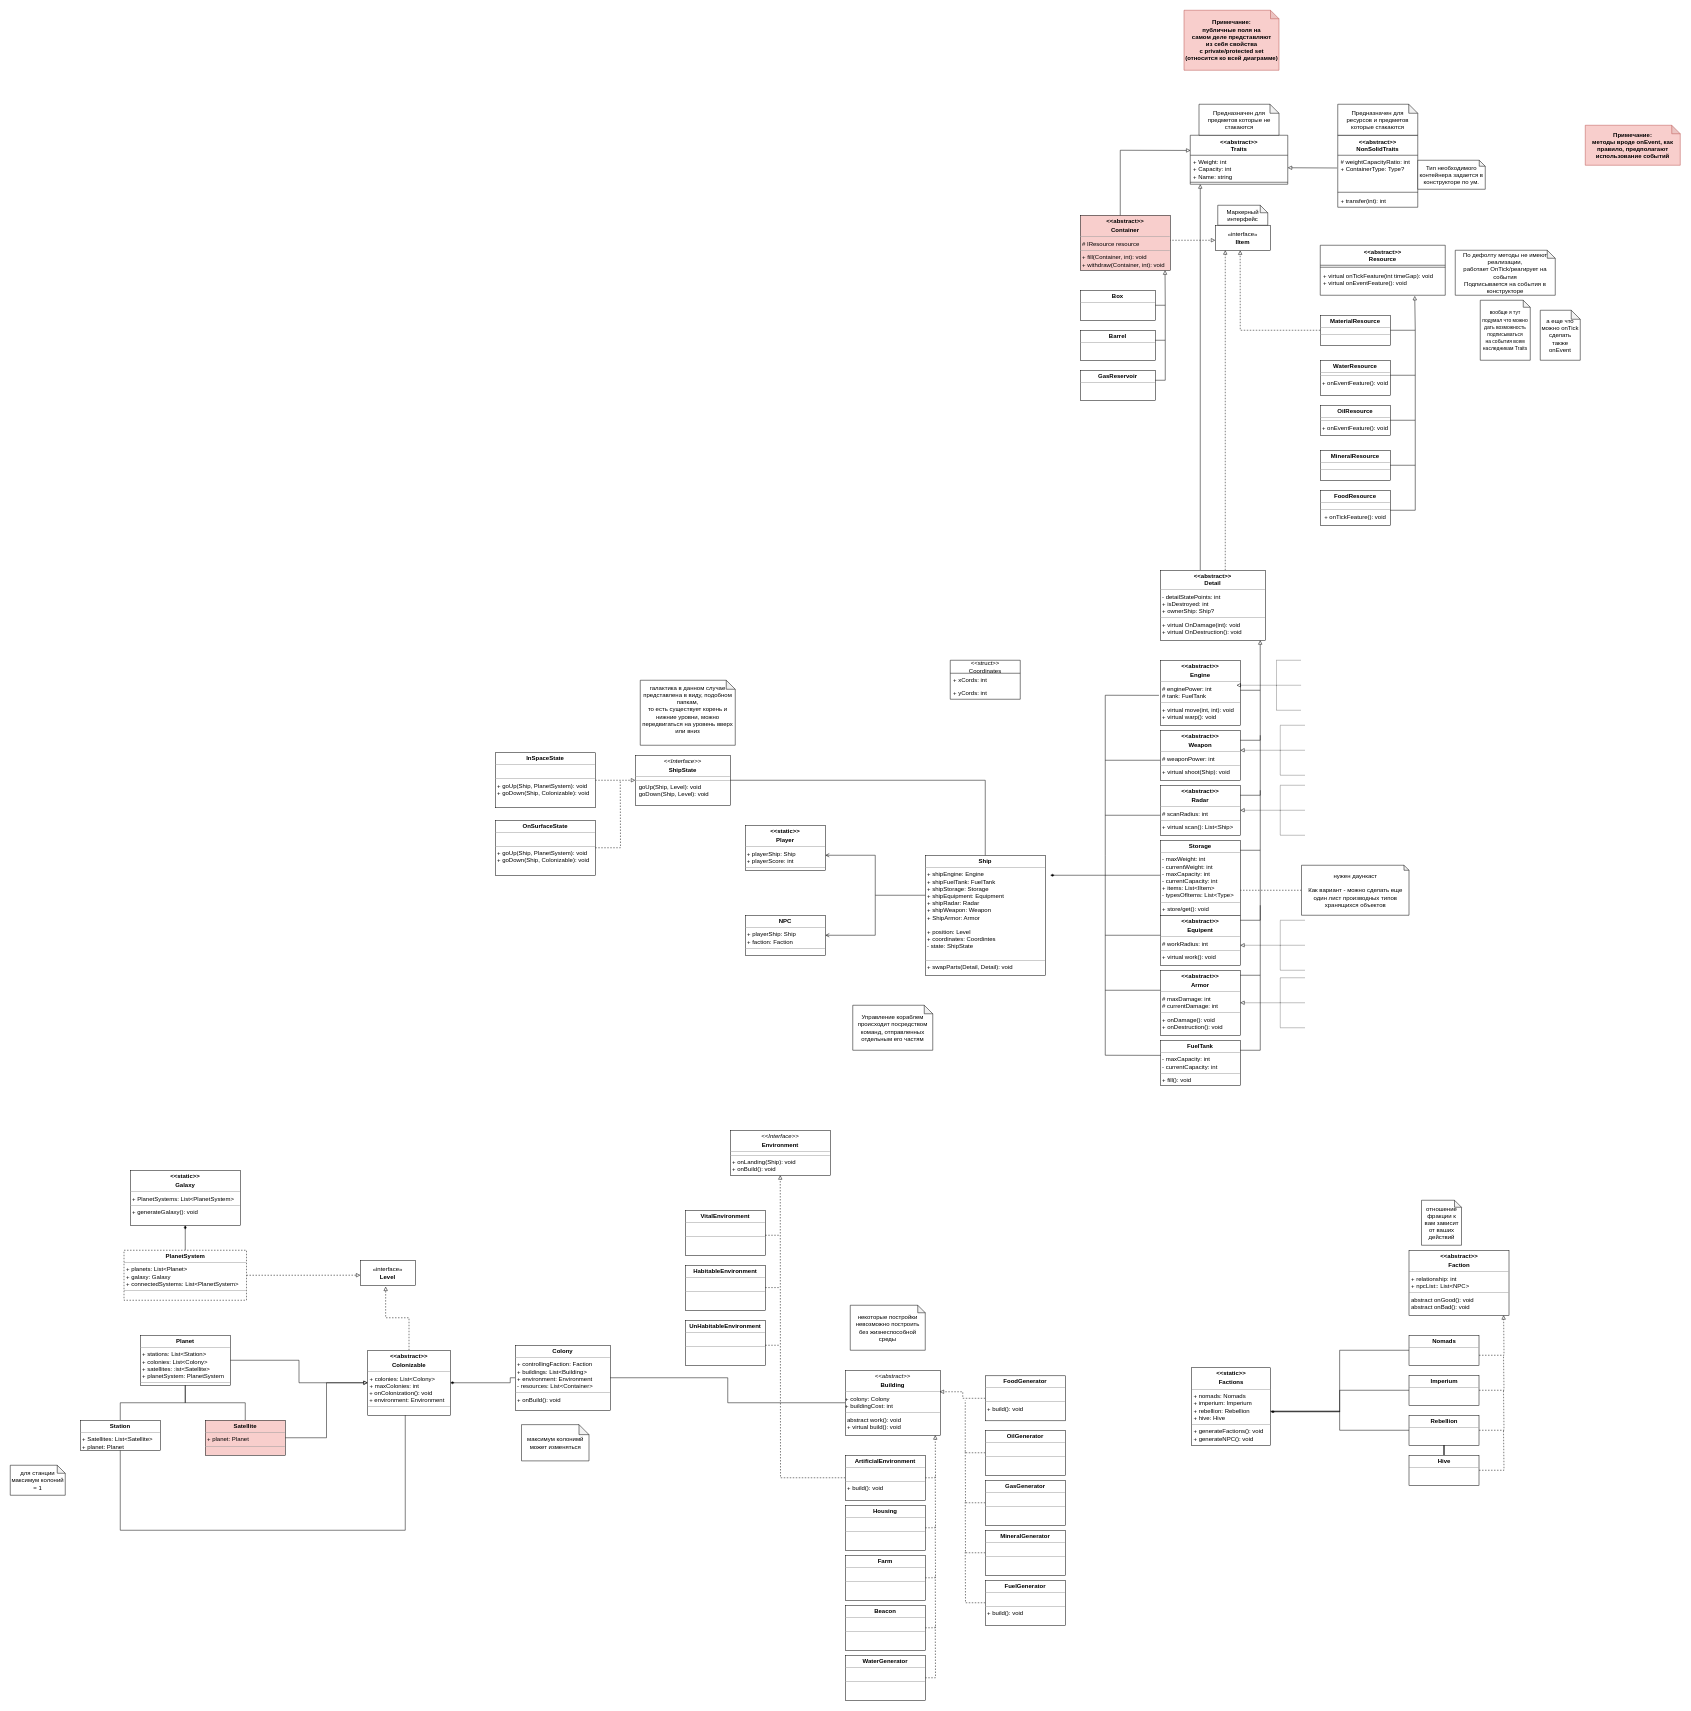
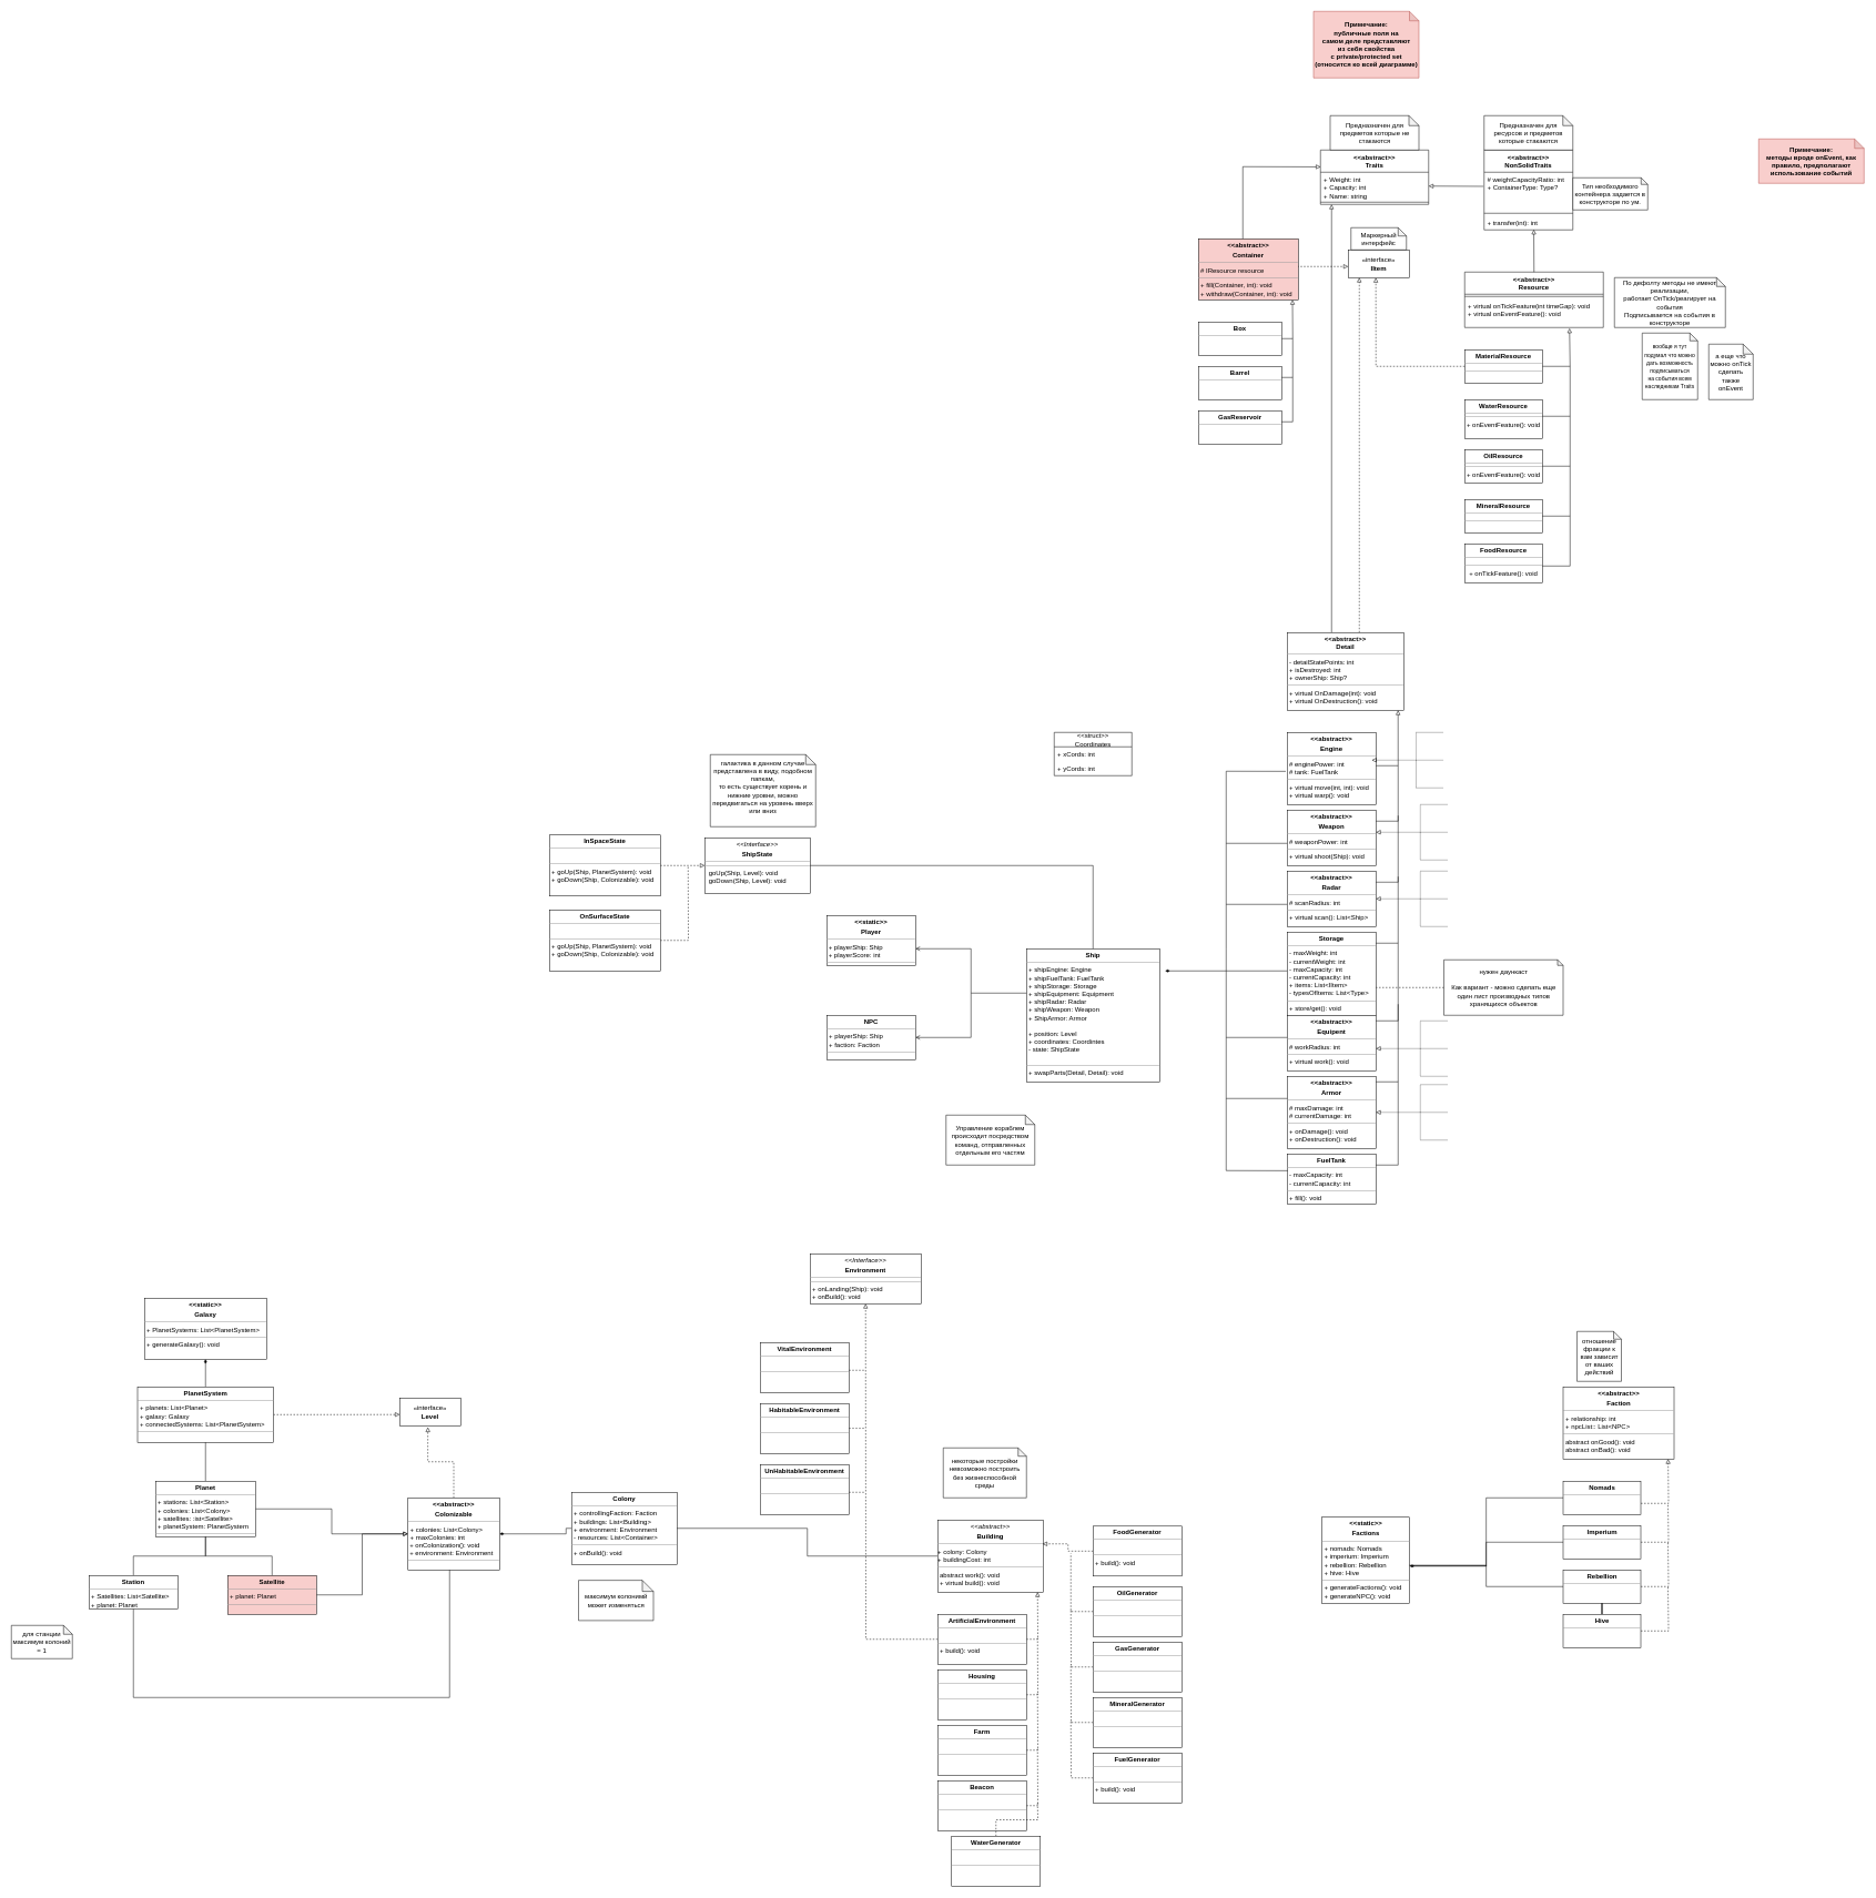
+ <mxCell id="18" value="" style="endArrow=block;html=1;rounded=0;exitX=0.5;exitY=0;exitDx=0;exitDy=0;entryX=0.56;entryY=0.979;entryDx=0;entryDy=0;entryPerimeter=0;endFill=0;" parent="1" source="15" target="11" edge="1"><mxGeometry width="50" height="50" relative="1" as="geometry"><mxPoint x="2730" y="490" as="sourcePoint" /><mxPoint x="2780" y="440" as="targetPoint" /></mxGeometry></mxCell>
- <mxCell id="96" value="&lt;p style=&quot;margin:0px;margin-top:4px;text-align:center;&quot;&gt;&lt;b&gt;PlanetSystem&lt;/b&gt;&lt;/p&gt;&lt;hr size=&quot;1&quot;&gt;&lt;p style=&quot;margin:0px;margin-left:4px;&quot;&gt;+ planets: List&amp;lt;Planet&amp;gt;&lt;/p&gt;&lt;p style=&quot;margin:0px;margin-left:4px;&quot;&gt;+ galaxy: Galaxy&lt;/p&gt;&lt;p style=&quot;margin:0px;margin-left:4px;&quot;&gt;+ connectedSystems: List&amp;lt;PlanetSystem&amp;gt;&lt;br&gt;&lt;/p&gt;&lt;hr size=&quot;1&quot;&gt;&lt;p style=&quot;margin:0px;margin-left:4px;&quot;&gt;&lt;br&gt;&lt;/p&gt;" style="verticalAlign=top;align=left;overflow=fill;fontSize=12;fontFamily=Helvetica;html=1;whiteSpace=wrap;dashed=1;" parent="1" vertex="1"><mxGeometry x="247.5" y="2500" width="245" height="100" as="geometry" /></mxCell>
+ <mxCell id="96" value="&lt;p style=&quot;margin:0px;margin-top:4px;text-align:center;&quot;&gt;&lt;b&gt;PlanetSystem&lt;/b&gt;&lt;/p&gt;&lt;hr size=&quot;1&quot;&gt;&lt;p style=&quot;margin:0px;margin-left:4px;&quot;&gt;+ planets: List&amp;lt;Planet&amp;gt;&lt;/p&gt;&lt;p style=&quot;margin:0px;margin-left:4px;&quot;&gt;+ galaxy: Galaxy&lt;/p&gt;&lt;p style=&quot;margin:0px;margin-left:4px;&quot;&gt;+ connectedSystems: List&amp;lt;PlanetSystem&amp;gt;&lt;br&gt;&lt;/p&gt;&lt;hr size=&quot;1&quot;&gt;&lt;p style=&quot;margin:0px;margin-left:4px;&quot;&gt;&lt;br&gt;&lt;/p&gt;" style="verticalAlign=top;align=left;overflow=fill;fontSize=12;fontFamily=Helvetica;html=1;whiteSpace=wrap;" parent="1" vertex="1"><mxGeometry x="247.5" y="2500" width="245" height="100" as="geometry" /></mxCell>
+ <mxCell id="97" value="" style="edgeStyle=orthogonalEdgeStyle;rounded=0;orthogonalLoop=1;jettySize=auto;html=1;endArrow=none;endFill=0;startArrow=none;startFill=0;exitX=0.5;exitY=1;exitDx=0;exitDy=0;" parent="1" source="96" target="100" edge="1"><mxGeometry relative="1" as="geometry"><mxPoint x="360" y="2590" as="sourcePoint" /></mxGeometry></mxCell>
- <mxCell id="124" value="&lt;p style=&quot;margin:0px;margin-top:4px;text-align:center;&quot;&gt;&lt;b&gt;WaterGenerator&lt;/b&gt;&lt;/p&gt;&lt;hr size=&quot;1&quot;&gt;&lt;br&gt;&lt;hr size=&quot;1&quot;&gt;" style="verticalAlign=top;align=left;overflow=fill;fontSize=12;fontFamily=Helvetica;html=1;whiteSpace=wrap;" parent="1" vertex="1"><mxGeometry x="1690" y="3310" width="160" height="90" as="geometry" /></mxCell>
+ <mxCell id="124" value="&lt;p style=&quot;margin:0px;margin-top:4px;text-align:center;&quot;&gt;&lt;b&gt;WaterGenerator&lt;/b&gt;&lt;/p&gt;&lt;hr size=&quot;1&quot;&gt;&lt;br&gt;&lt;hr size=&quot;1&quot;&gt;" style="verticalAlign=top;align=left;overflow=fill;fontSize=12;fontFamily=Helvetica;html=1;whiteSpace=wrap;" parent="1" vertex="1"><mxGeometry x="1715" y="3310" width="160" height="90" as="geometry" /></mxCell>
